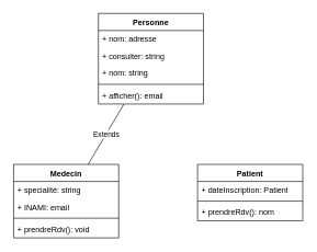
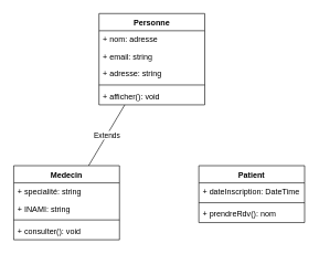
- <mxCell id="4" value="+ consulter: string" style="text;strokeColor=none;fillColor=none;align=left;verticalAlign=top;spacingLeft=4;spacingRight=4;overflow=hidden;rotatable=0;points=[[0,0.5],[1,0.5]];portConstraint=eastwest;whiteSpace=wrap;html=1;" vertex="1" parent="2"><mxGeometry y="52" width="160" height="26" as="geometry" /></mxCell>
+ <mxCell id="4" value="+ email: string" style="text;strokeColor=none;fillColor=none;align=left;verticalAlign=top;spacingLeft=4;spacingRight=4;overflow=hidden;rotatable=0;points=[[0,0.5],[1,0.5]];portConstraint=eastwest;whiteSpace=wrap;html=1;" vertex="1" parent="2"><mxGeometry y="52" width="160" height="26" as="geometry" /></mxCell>
- <mxCell id="5" value="+ nom: string" style="text;strokeColor=none;fillColor=none;align=left;verticalAlign=top;spacingLeft=4;spacingRight=4;overflow=hidden;rotatable=0;points=[[0,0.5],[1,0.5]];portConstraint=eastwest;whiteSpace=wrap;html=1;" vertex="1" parent="2"><mxGeometry y="78" width="160" height="26" as="geometry" /></mxCell>
+ <mxCell id="5" value="+ adresse: string" style="text;strokeColor=none;fillColor=none;align=left;verticalAlign=top;spacingLeft=4;spacingRight=4;overflow=hidden;rotatable=0;points=[[0,0.5],[1,0.5]];portConstraint=eastwest;whiteSpace=wrap;html=1;" vertex="1" parent="2"><mxGeometry y="78" width="160" height="26" as="geometry" /></mxCell>
- <mxCell id="7" value="+ afficher(): email" style="text;strokeColor=none;fillColor=none;align=left;verticalAlign=top;spacingLeft=4;spacingRight=4;overflow=hidden;rotatable=0;points=[[0,0.5],[1,0.5]];portConstraint=eastwest;whiteSpace=wrap;html=1;" vertex="1" parent="2"><mxGeometry y="112" width="160" height="26" as="geometry" /></mxCell>
+ <mxCell id="7" value="+ afficher(): void" style="text;strokeColor=none;fillColor=none;align=left;verticalAlign=top;spacingLeft=4;spacingRight=4;overflow=hidden;rotatable=0;points=[[0,0.5],[1,0.5]];portConstraint=eastwest;whiteSpace=wrap;html=1;" vertex="1" parent="2"><mxGeometry y="112" width="160" height="26" as="geometry" /></mxCell>
- <mxCell id="15" value="+ dateInscription: Patient" style="text;strokeColor=none;fillColor=none;align=left;verticalAlign=top;spacingLeft=4;spacingRight=4;overflow=hidden;rotatable=0;points=[[0,0.5],[1,0.5]];portConstraint=eastwest;whiteSpace=wrap;html=1;" vertex="1" parent="14"><mxGeometry y="26" width="160" height="26" as="geometry" /></mxCell>
+ <mxCell id="15" value="+ dateInscription: DateTime" style="text;strokeColor=none;fillColor=none;align=left;verticalAlign=top;spacingLeft=4;spacingRight=4;overflow=hidden;rotatable=0;points=[[0,0.5],[1,0.5]];portConstraint=eastwest;whiteSpace=wrap;html=1;" vertex="1" parent="14"><mxGeometry y="26" width="160" height="26" as="geometry" /></mxCell>
- <mxCell id="11" value="+ INAMI: email" style="text;strokeColor=none;fillColor=none;align=left;verticalAlign=top;spacingLeft=4;spacingRight=4;overflow=hidden;rotatable=0;points=[[0,0.5],[1,0.5]];portConstraint=eastwest;whiteSpace=wrap;html=1;" vertex="1" parent="9"><mxGeometry y="52" width="160" height="26" as="geometry" /></mxCell>
+ <mxCell id="11" value="+ INAMI: string" style="text;strokeColor=none;fillColor=none;align=left;verticalAlign=top;spacingLeft=4;spacingRight=4;overflow=hidden;rotatable=0;points=[[0,0.5],[1,0.5]];portConstraint=eastwest;whiteSpace=wrap;html=1;" vertex="1" parent="9"><mxGeometry y="52" width="160" height="26" as="geometry" /></mxCell>
- <mxCell id="13" value="+ prendreRdv(): void" style="text;strokeColor=none;fillColor=none;align=left;verticalAlign=top;spacingLeft=4;spacingRight=4;overflow=hidden;rotatable=0;points=[[0,0.5],[1,0.5]];portConstraint=eastwest;whiteSpace=wrap;html=1;" vertex="1" parent="9"><mxGeometry y="86" width="160" height="26" as="geometry" /></mxCell>
+ <mxCell id="13" value="+ consulter(): void" style="text;strokeColor=none;fillColor=none;align=left;verticalAlign=top;spacingLeft=4;spacingRight=4;overflow=hidden;rotatable=0;points=[[0,0.5],[1,0.5]];portConstraint=eastwest;whiteSpace=wrap;html=1;" vertex="1" parent="9"><mxGeometry y="86" width="160" height="26" as="geometry" /></mxCell>
